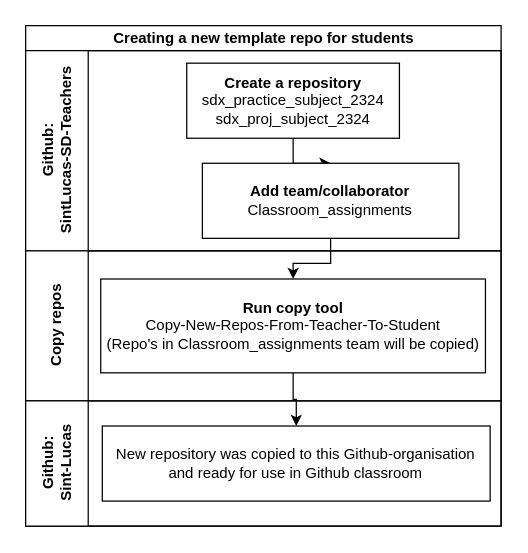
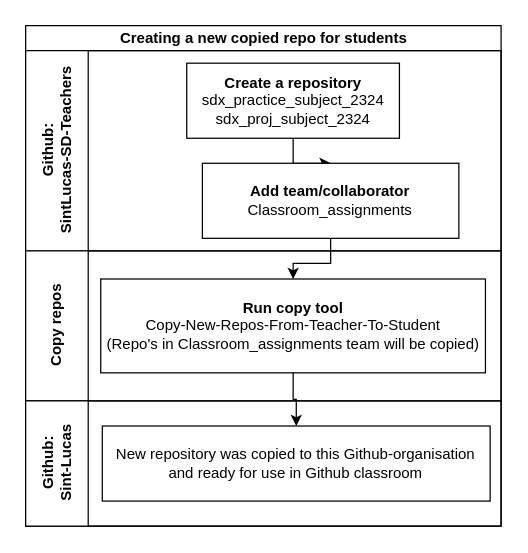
- <mxCell id="2" value="Creating a new template repo for students" style="swimlane;childLayout=stackLayout;resizeParent=1;resizeParentMax=0;horizontal=1;startSize=20;horizontalStack=0;html=1;" vertex="1" parent="1"><mxGeometry x="20" y="20" width="380" height="400" as="geometry" /></mxCell>
+ <mxCell id="2" value="Creating a new copied repo for students" style="swimlane;childLayout=stackLayout;resizeParent=1;resizeParentMax=0;horizontal=1;startSize=20;horizontalStack=0;html=1;" vertex="1" parent="1"><mxGeometry x="20" y="20" width="380" height="400" as="geometry" /></mxCell>
